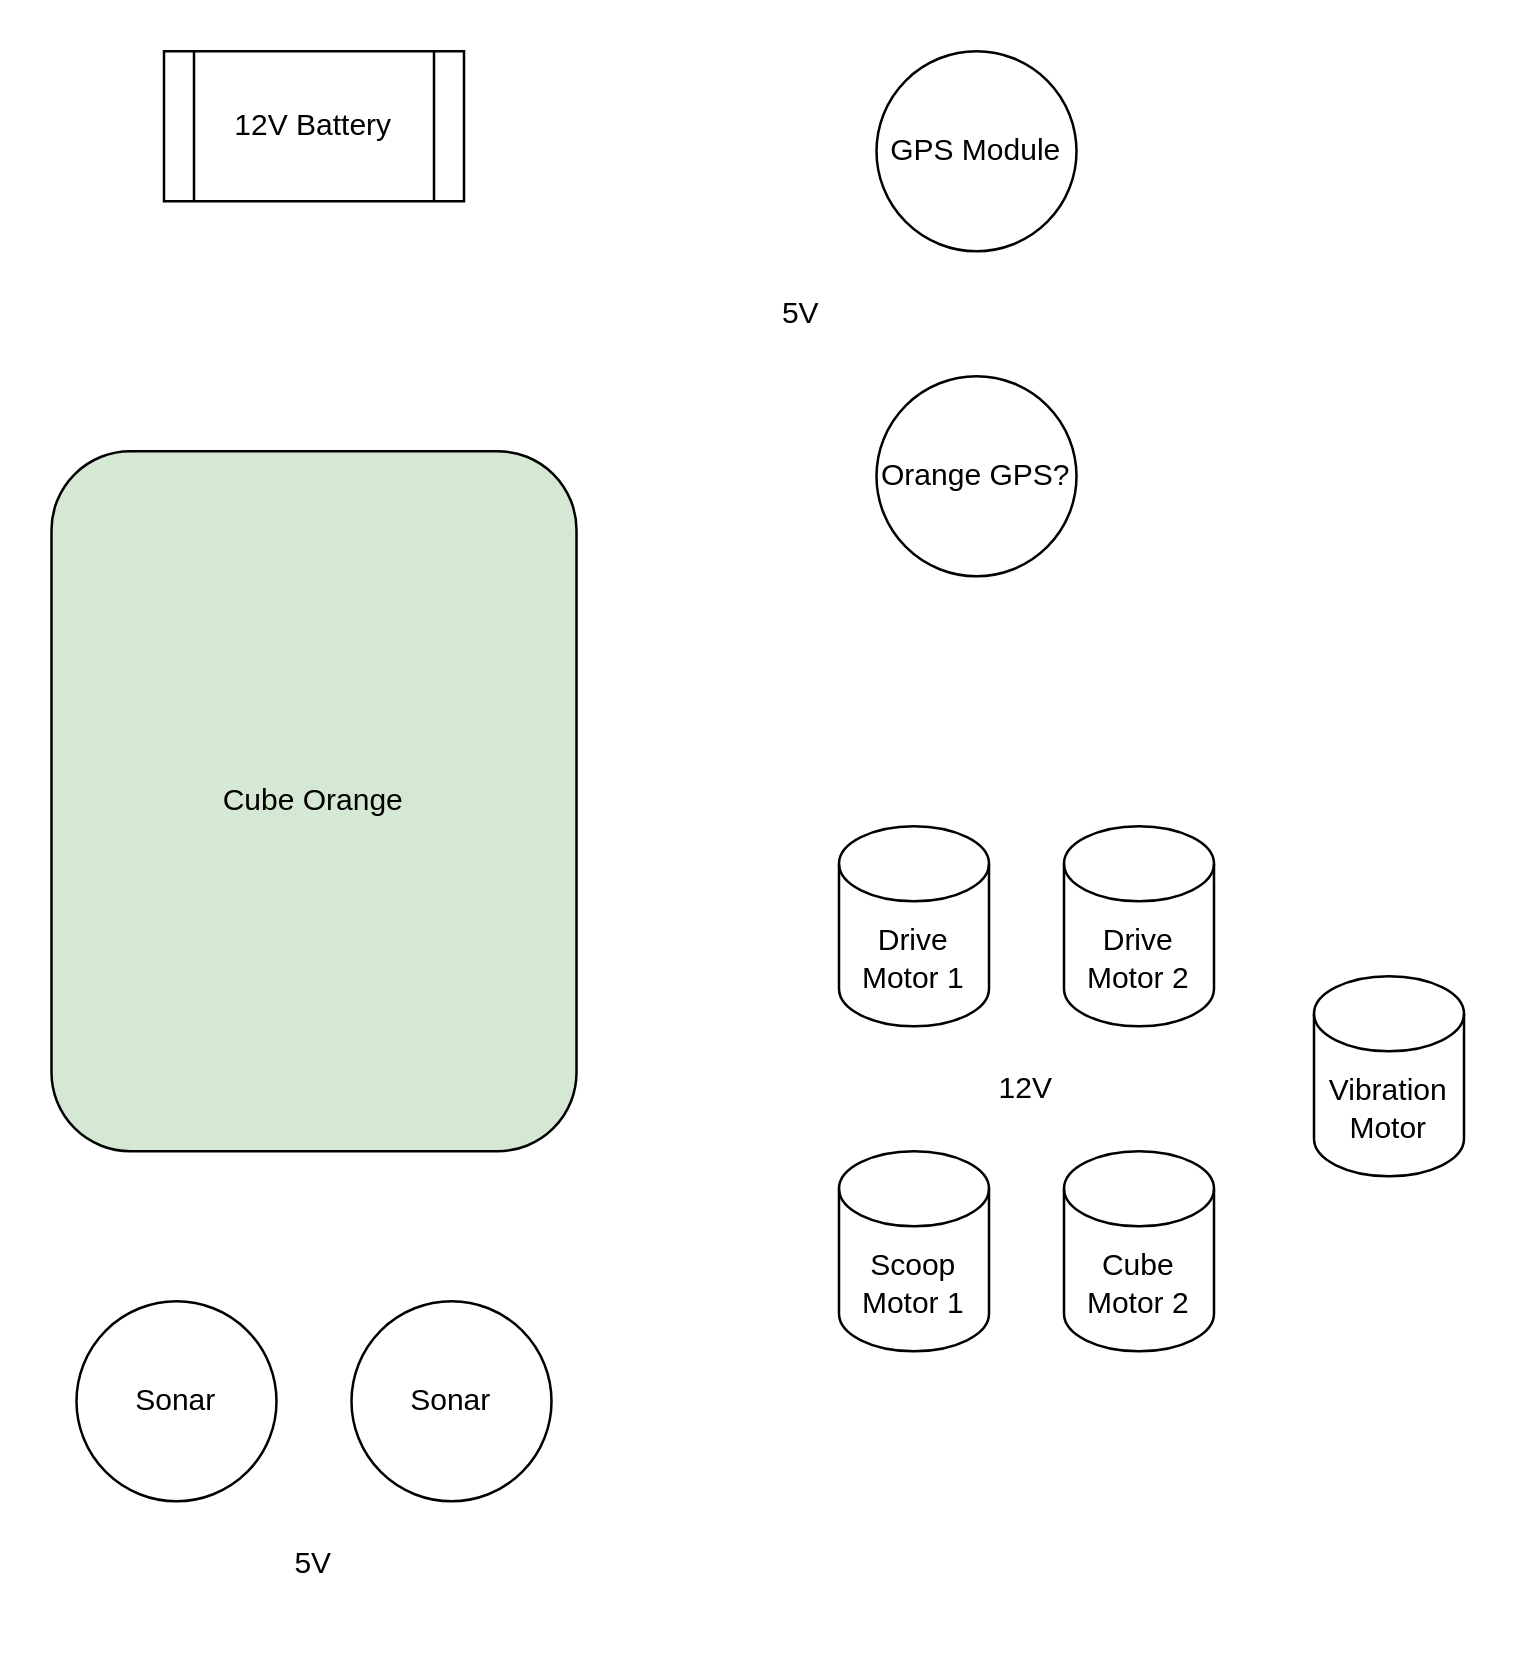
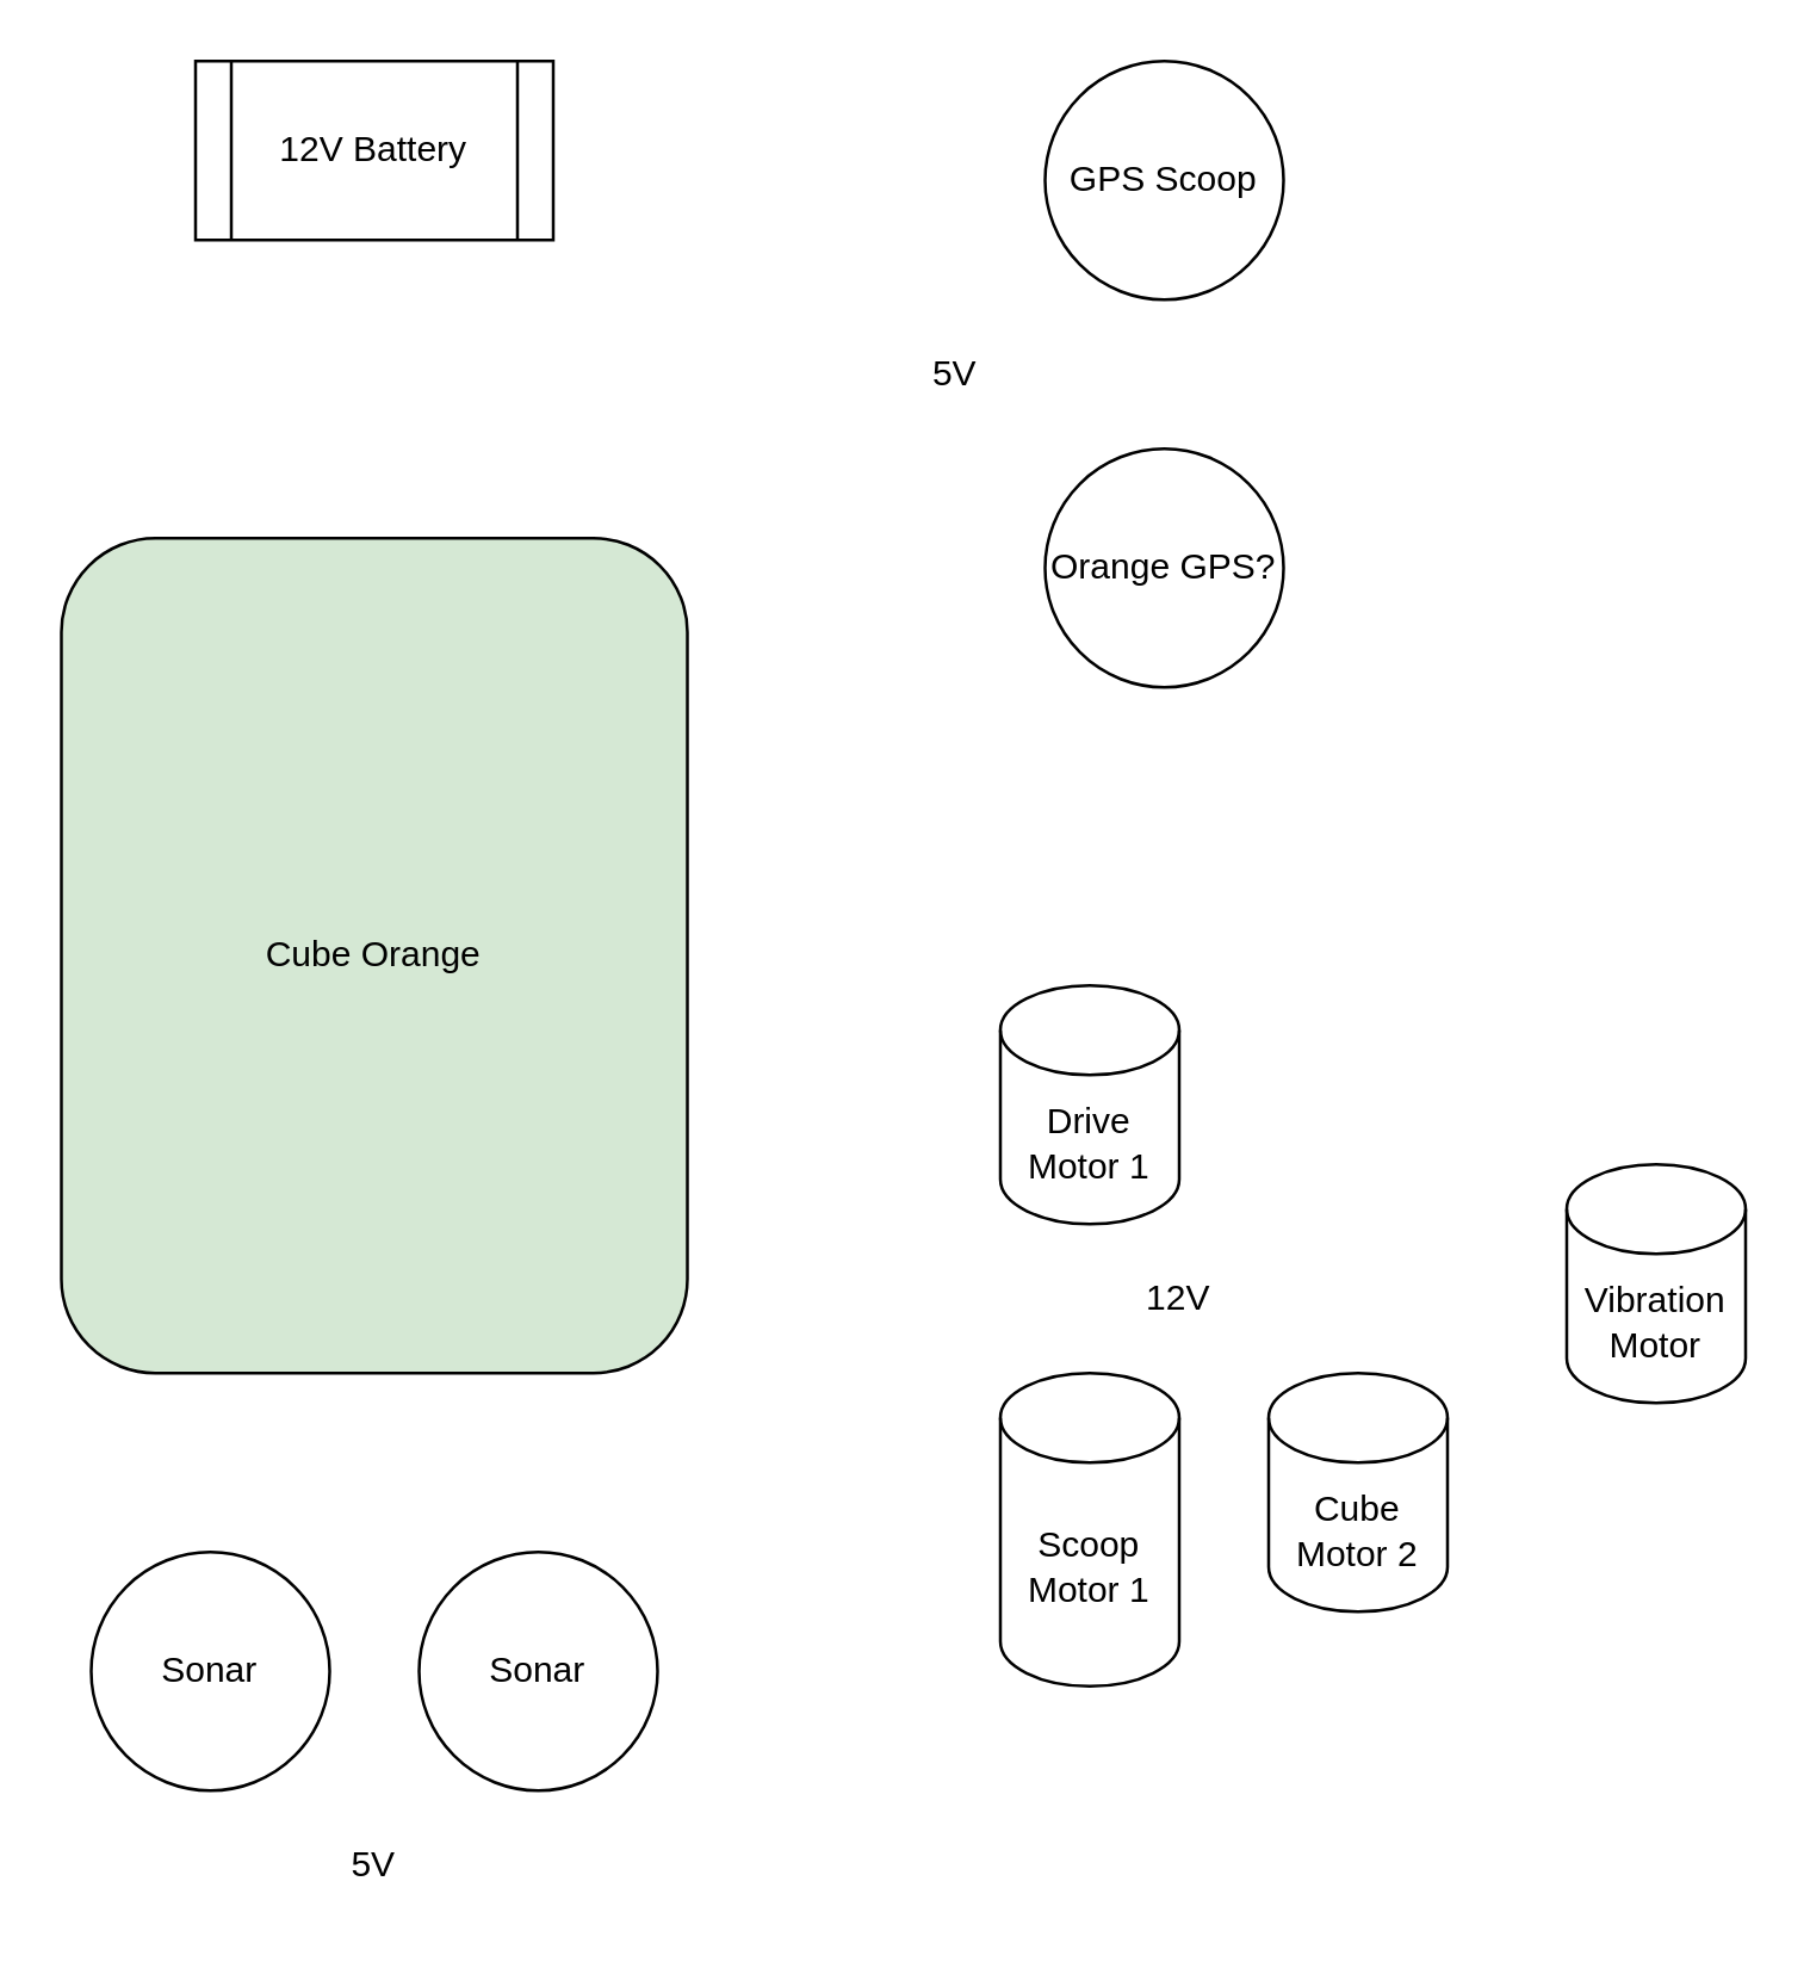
- <mxCell id="4" value="GPS Module&lt;br&gt;" style="ellipse;whiteSpace=wrap;html=1;aspect=fixed;" parent="1" vertex="1"><mxGeometry x="350" y="20" width="80" height="80" as="geometry" /></mxCell>
+ <mxCell id="4" value="GPS Scoop&lt;br&gt;" style="ellipse;whiteSpace=wrap;html=1;aspect=fixed;" parent="1" vertex="1"><mxGeometry x="350" y="20" width="80" height="80" as="geometry" /></mxCell>
- <mxCell id="9" value="Drive Motor 2" style="shape=cylinder3;whiteSpace=wrap;html=1;boundedLbl=1;backgroundOutline=1;size=15;" parent="1" vertex="1"><mxGeometry x="425" y="330" width="60" height="80" as="geometry" /></mxCell>
- <mxCell id="12" value="12V" style="text;strokeColor=none;align=center;fillColor=none;html=1;verticalAlign=middle;whiteSpace=wrap;rounded=0;" parent="1" vertex="1"><mxGeometry x="380" y="420" width="60" height="30" as="geometry" /></mxCell>
+ <mxCell id="12" value="12V" style="text;strokeColor=none;align=center;fillColor=none;html=1;verticalAlign=middle;whiteSpace=wrap;rounded=0;" parent="1" vertex="1"><mxGeometry x="365" y="420" width="60" height="30" as="geometry" /></mxCell>
- <mxCell id="13" value="Scoop Motor 1" style="shape=cylinder3;whiteSpace=wrap;html=1;boundedLbl=1;backgroundOutline=1;size=15;" parent="1" vertex="1"><mxGeometry x="335" y="460" width="60" height="80" as="geometry" /></mxCell>
+ <mxCell id="13" value="Scoop Motor 1" style="shape=cylinder3;whiteSpace=wrap;html=1;boundedLbl=1;backgroundOutline=1;size=15;" parent="1" vertex="1"><mxGeometry x="335" y="460" width="60" height="105" as="geometry" /></mxCell>
